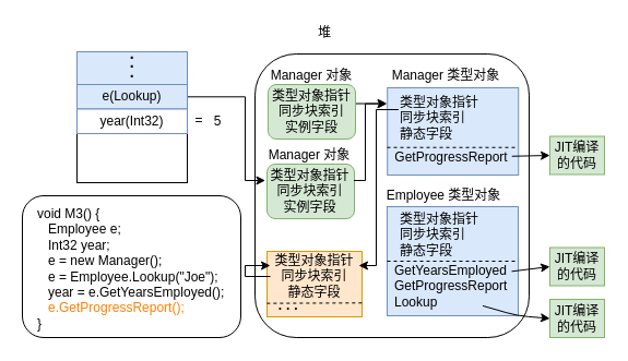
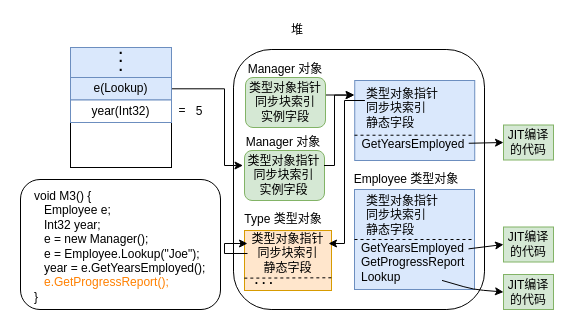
- <mxCell id="22" value="Manager 类型对象" style="text;html=1;strokeColor=none;fillColor=none;align=center;verticalAlign=middle;whiteSpace=wrap;rounded=0;" parent="1" vertex="1"><mxGeometry x="353" y="59" width="110" height="20" as="geometry" /></mxCell>
- <mxCell id="15" value="GetProgressReport" style="text;html=1;strokeColor=none;fillColor=none;align=center;verticalAlign=middle;whiteSpace=wrap;rounded=0;" parent="12" vertex="1"><mxGeometry x="4" y="54" width="110" height="20" as="geometry" /></mxCell>
+ <mxCell id="15" value="GetYearsEmployed" style="text;html=1;strokeColor=none;fillColor=none;align=center;verticalAlign=middle;whiteSpace=wrap;rounded=0;" parent="12" vertex="1"><mxGeometry x="4" y="54" width="110" height="20" as="geometry" /></mxCell>
+ <mxCell id="48" value="Type 类型对象" style="text;html=1;strokeColor=none;fillColor=none;align=center;verticalAlign=middle;whiteSpace=wrap;rounded=0;" parent="1" vertex="1"><mxGeometry x="241" y="208.5" width="84" height="20" as="geometry" /></mxCell>
